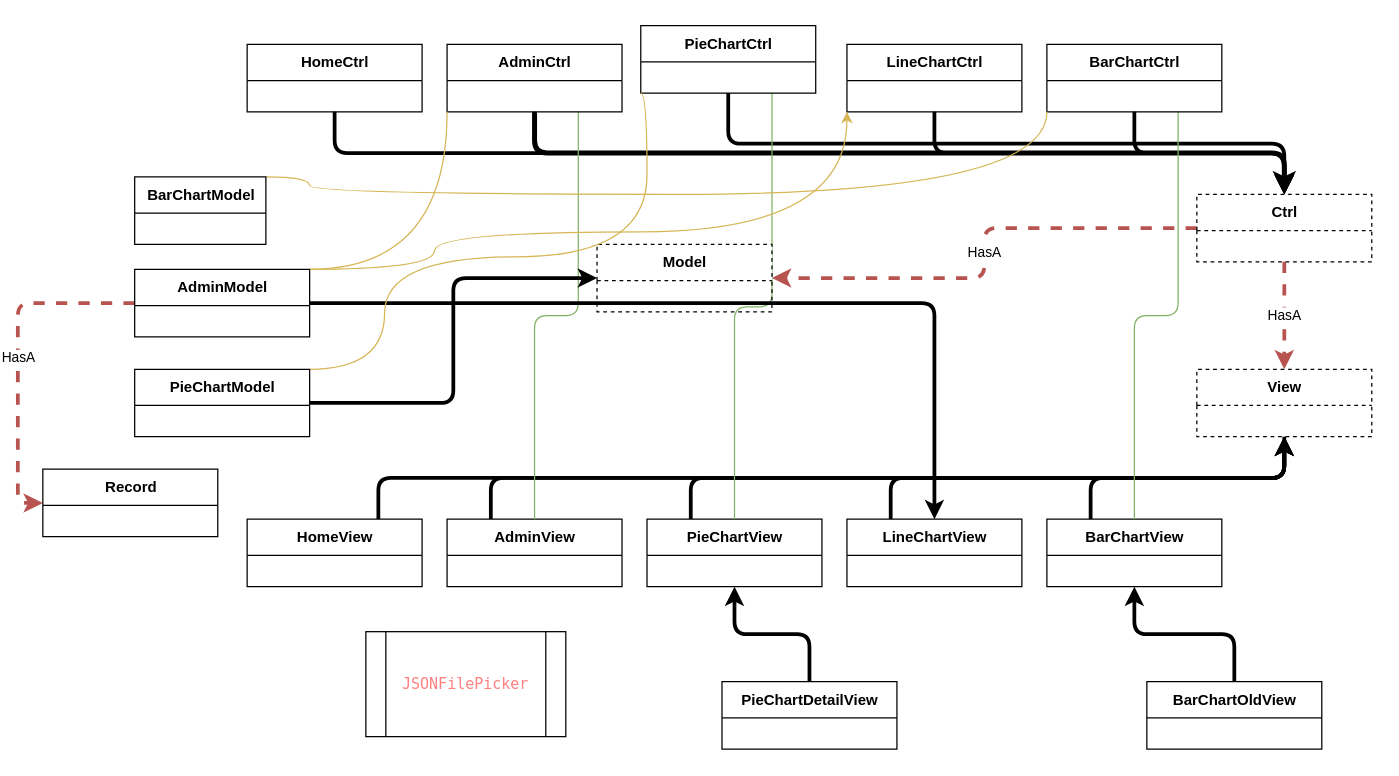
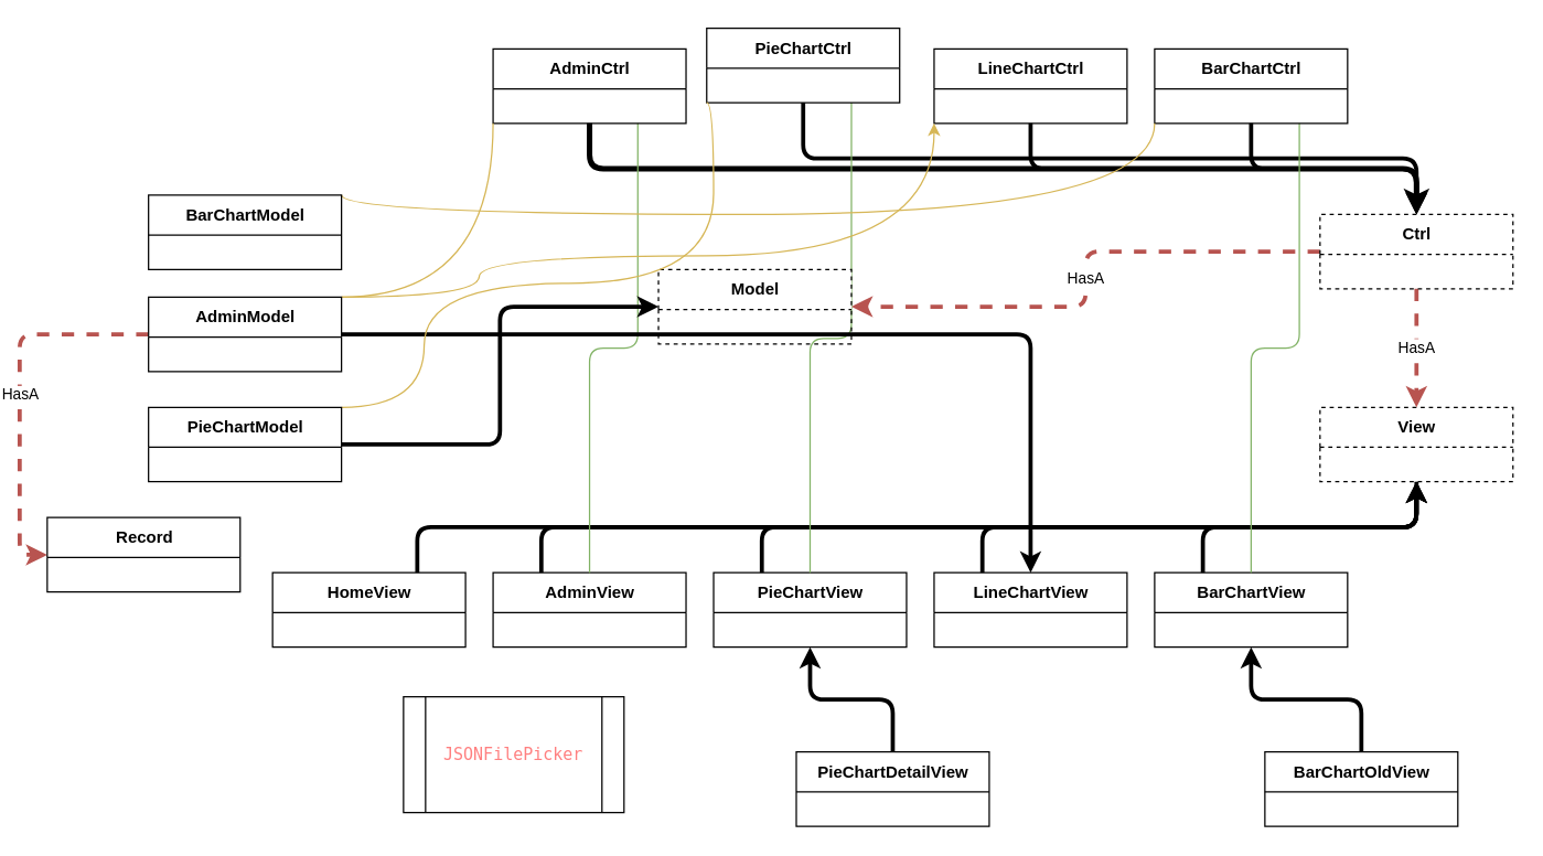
- <mxCell id="21" value="HomeCtrl" style="swimlane;fontStyle=1;align=center;verticalAlign=middle;childLayout=stackLayout;horizontal=1;startSize=29;horizontalStack=0;resizeParent=1;resizeParentMax=0;resizeLast=0;collapsible=0;marginBottom=0;html=1;" vertex="1" parent="1"><mxGeometry x="184" y="35" width="140" height="54" as="geometry" /></mxCell>
- <mxCell id="20" style="edgeStyle=orthogonalEdgeStyle;orthogonalLoop=1;jettySize=auto;html=1;exitX=0.5;exitY=1;exitDx=0;exitDy=0;entryX=0.5;entryY=0;entryDx=0;entryDy=0;endArrow=classic;endFill=1;strokeColor=#000000;elbow=vertical;strokeWidth=3;" edge="1" parent="1" source="21" target="19"><mxGeometry relative="1" as="geometry" /></mxCell>
- <mxCell id="43" value="BarChartModel" style="swimlane;fontStyle=1;align=center;verticalAlign=middle;childLayout=stackLayout;horizontal=1;startSize=29;horizontalStack=0;resizeParent=1;resizeParentMax=0;resizeLast=0;collapsible=0;marginBottom=0;html=1;" vertex="1" parent="1"><mxGeometry x="94" y="141" width="105" height="54" as="geometry" /></mxCell>
+ <mxCell id="43" value="BarChartModel" style="swimlane;fontStyle=1;align=center;verticalAlign=middle;childLayout=stackLayout;horizontal=1;startSize=29;horizontalStack=0;resizeParent=1;resizeParentMax=0;resizeLast=0;collapsible=0;marginBottom=0;html=1;" vertex="1" parent="1"><mxGeometry x="94" y="141" width="140" height="54" as="geometry" /></mxCell>
